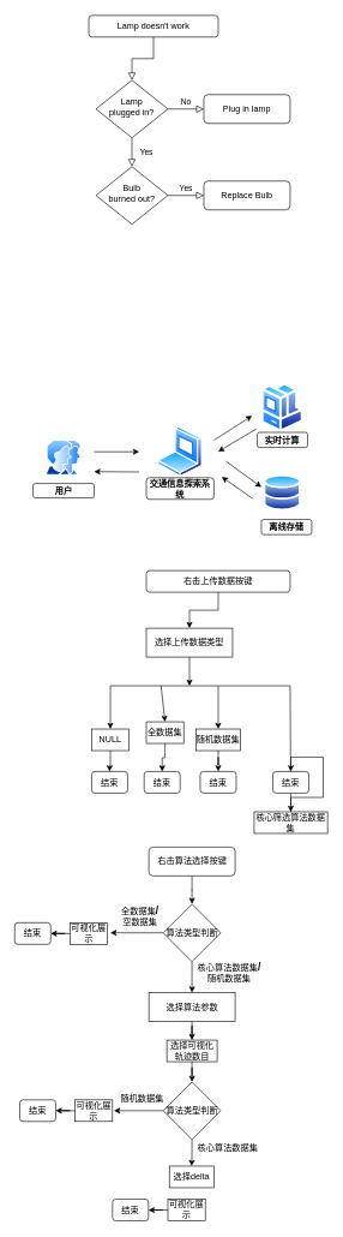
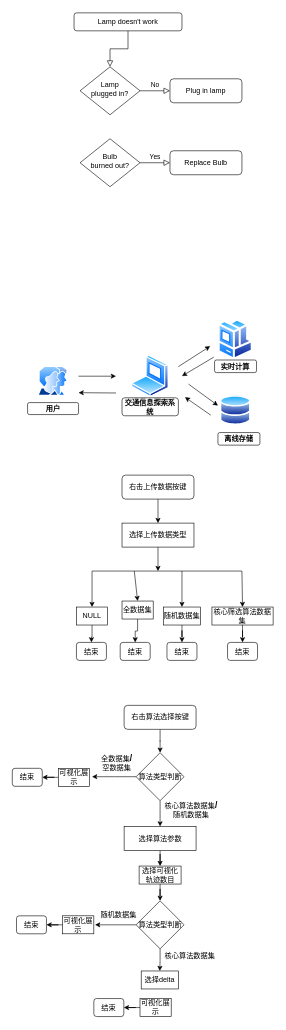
- <mxCell id="4" value="Yes" style="rounded=0;html=1;jettySize=auto;orthogonalLoop=1;fontSize=11;endArrow=block;endFill=0;endSize=8;strokeWidth=1;shadow=0;labelBackgroundColor=none;edgeStyle=orthogonalEdgeStyle;" parent="1" source="6" target="9" edge="1"><mxGeometry y="20" relative="1" as="geometry"><mxPoint as="offset" /></mxGeometry></mxCell>
- <mxCell id="26" value="右击上传数据按键" style="rounded=1;whiteSpace=wrap;html=1;fontSize=12;glass=0;strokeWidth=1;shadow=0;" vertex="1" parent="1"><mxGeometry x="203" y="791" width="200" height="30" as="geometry" /></mxCell>
+ <mxCell id="26" value="右击上传数据按键" style="rounded=1;whiteSpace=wrap;html=1;fontSize=12;glass=0;strokeWidth=1;shadow=0;" vertex="1" parent="1"><mxGeometry x="203" y="791" width="120" height="40" as="geometry" /></mxCell>
- <mxCell id="41" value="核心筛选算法数据集" style="rounded=0;whiteSpace=wrap;html=1;" vertex="1" parent="1"><mxGeometry x="353" y="1126" width="102" height="30" as="geometry" /></mxCell>
+ <mxCell id="41" value="核心筛选算法数据集" style="rounded=0;whiteSpace=wrap;html=1;" vertex="1" parent="1"><mxGeometry x="353" y="1011" width="102" height="30" as="geometry" /></mxCell>
